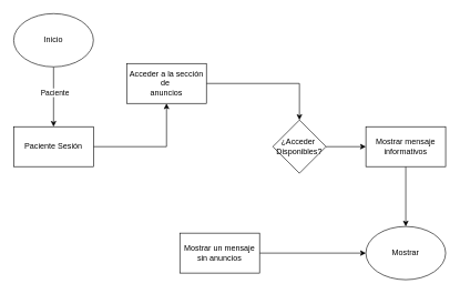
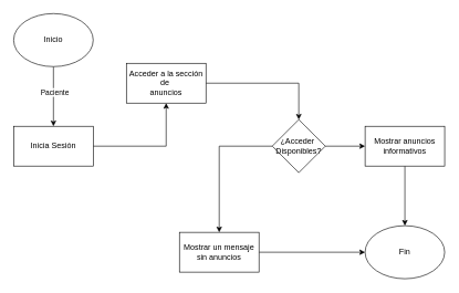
- <mxCell id="6" value="Paciente Sesión" style="whiteSpace=wrap;html=1;" vertex="1" parent="1"><mxGeometry x="20" y="190" width="120" height="60" as="geometry" /></mxCell>
+ <mxCell id="6" value="Inicia Sesión" style="whiteSpace=wrap;html=1;" vertex="1" parent="1"><mxGeometry x="20" y="190" width="120" height="60" as="geometry" /></mxCell>
+ <mxCell id="10" value="" style="edgeStyle=orthogonalEdgeStyle;rounded=0;orthogonalLoop=1;jettySize=auto;html=1;" edge="1" parent="1" source="11" target="15"><mxGeometry relative="1" as="geometry" /></mxCell>
- <mxCell id="13" value="Mostrar mensaje&lt;br&gt;informativos" style="whiteSpace=wrap;html=1;" vertex="1" parent="1"><mxGeometry x="550" y="190" width="120" height="60" as="geometry" /></mxCell>
+ <mxCell id="13" value="Mostrar anuncios&lt;br&gt;informativos" style="whiteSpace=wrap;html=1;" vertex="1" parent="1"><mxGeometry x="550" y="190" width="120" height="60" as="geometry" /></mxCell>
- <mxCell id="16" value="Mostrar" style="ellipse;whiteSpace=wrap;html=1;" vertex="1" parent="1"><mxGeometry x="550" y="340" width="120" height="80" as="geometry" /></mxCell>
+ <mxCell id="16" value="Fin" style="ellipse;whiteSpace=wrap;html=1;" vertex="1" parent="1"><mxGeometry x="550" y="340" width="120" height="80" as="geometry" /></mxCell>
